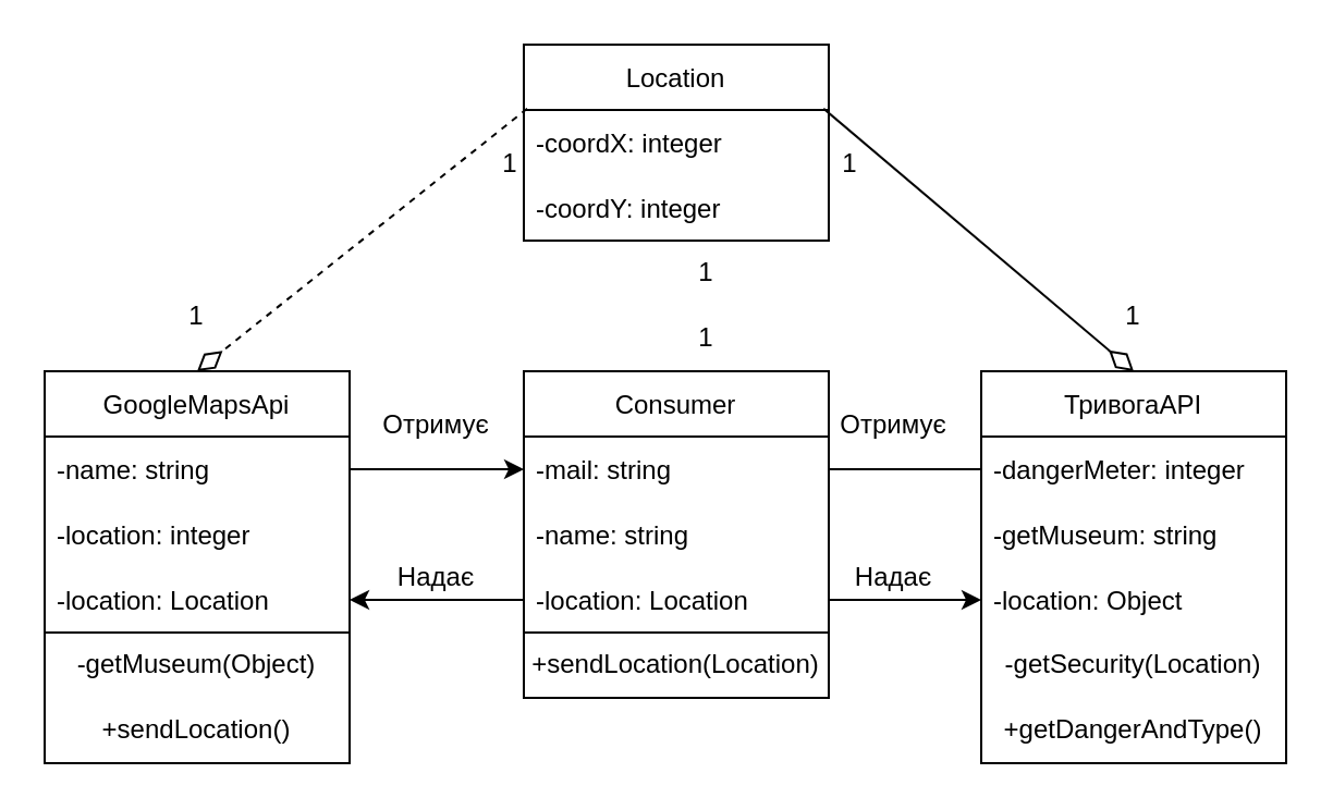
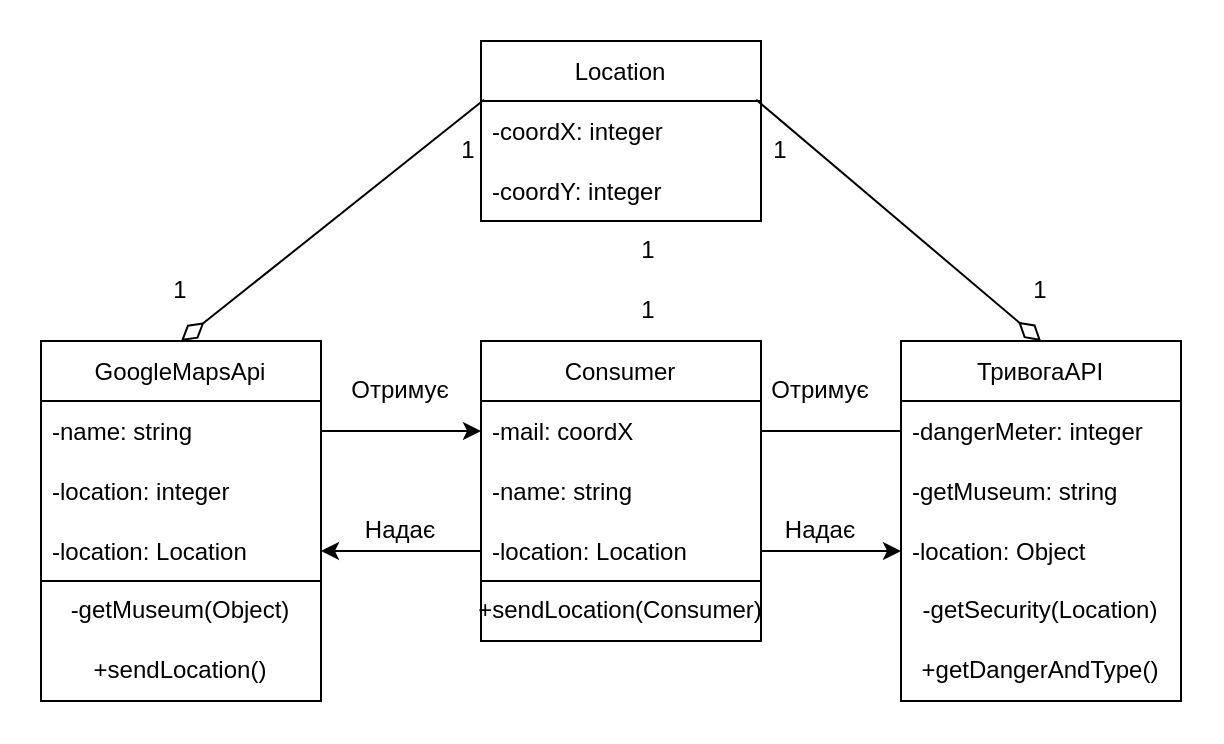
- <mxCell id="32" value="" style="endArrow=diamondThin;html=1;rounded=0;exitX=0.011;exitY=-0.02;exitDx=0;exitDy=0;endFill=0;targetPerimeterSpacing=0;endSize=12;exitPerimeter=0;entryX=0.5;entryY=0;entryDx=0;entryDy=0;dashed=1;" parent="1" source="17" target="9" edge="1"><mxGeometry width="50" height="50" relative="1" as="geometry"><mxPoint x="183.64" y="380" as="sourcePoint" /><mxPoint x="100" y="440" as="targetPoint" /></mxGeometry></mxCell>
+ <mxCell id="32" value="" style="endArrow=diamondThin;html=1;rounded=0;exitX=0.011;exitY=-0.02;exitDx=0;exitDy=0;endFill=0;targetPerimeterSpacing=0;endSize=12;exitPerimeter=0;entryX=0.5;entryY=0;entryDx=0;entryDy=0;" parent="1" source="17" target="9" edge="1"><mxGeometry width="50" height="50" relative="1" as="geometry"><mxPoint x="183.64" y="380" as="sourcePoint" /><mxPoint x="100" y="440" as="targetPoint" /></mxGeometry></mxCell>
- <mxCell id="20" value="-mail: string" style="text;strokeColor=none;fillColor=none;align=left;verticalAlign=middle;spacingLeft=4;spacingRight=4;overflow=hidden;points=[[0,0.5],[1,0.5]];portConstraint=eastwest;rotatable=0;" parent="19" vertex="1"><mxGeometry y="30" width="140" height="30" as="geometry" /></mxCell>
+ <mxCell id="20" value="-mail: coordX" style="text;strokeColor=none;fillColor=none;align=left;verticalAlign=middle;spacingLeft=4;spacingRight=4;overflow=hidden;points=[[0,0.5],[1,0.5]];portConstraint=eastwest;rotatable=0;" parent="19" vertex="1"><mxGeometry y="30" width="140" height="30" as="geometry" /></mxCell>
- <mxCell id="23" value="+sendLocation(Location)" style="text;html=1;strokeColor=none;fillColor=none;align=center;verticalAlign=middle;whiteSpace=wrap;rounded=0;" parent="19" vertex="1"><mxGeometry y="120" width="140" height="30" as="geometry" /></mxCell>
+ <mxCell id="23" value="+sendLocation(Consumer)" style="text;html=1;strokeColor=none;fillColor=none;align=center;verticalAlign=middle;whiteSpace=wrap;rounded=0;" parent="19" vertex="1"><mxGeometry y="120" width="140" height="30" as="geometry" /></mxCell>
